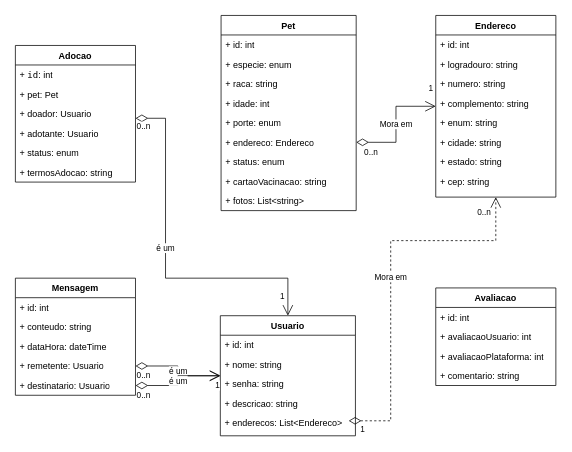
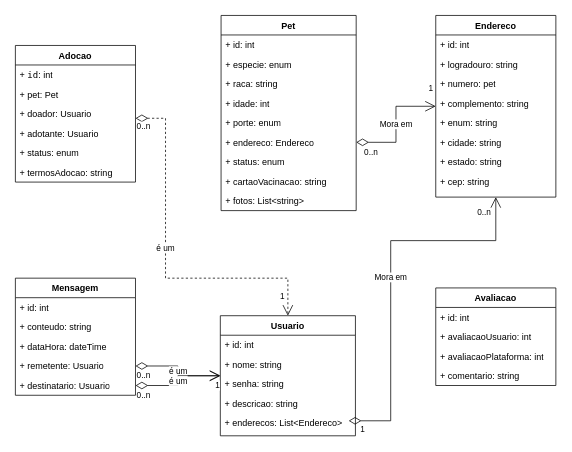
- <mxCell id="11" value="+ numero: string" style="text;strokeColor=none;fillColor=none;align=left;verticalAlign=top;spacingLeft=4;spacingRight=4;overflow=hidden;rotatable=0;points=[[0,0.5],[1,0.5]];portConstraint=eastwest;whiteSpace=wrap;html=1;" vertex="1" parent="8"><mxGeometry y="78" width="160" height="26" as="geometry" /></mxCell>
+ <mxCell id="11" value="+ numero: pet" style="text;strokeColor=none;fillColor=none;align=left;verticalAlign=top;spacingLeft=4;spacingRight=4;overflow=hidden;rotatable=0;points=[[0,0.5],[1,0.5]];portConstraint=eastwest;whiteSpace=wrap;html=1;" vertex="1" parent="8"><mxGeometry y="78" width="160" height="26" as="geometry" /></mxCell>
- <mxCell id="17" value="Mora em" style="endArrow=open;html=1;endSize=12;startArrow=diamondThin;startSize=14;startFill=0;edgeStyle=orthogonalEdgeStyle;rounded=0;exitX=0.95;exitY=0.385;exitDx=0;exitDy=0;exitPerimeter=0;dashed=1;" edge="1" parent="1" source="7" target="8"><mxGeometry relative="1" as="geometry"><mxPoint x="420" y="340" as="sourcePoint" /><mxPoint x="580" y="340" as="targetPoint" /><Array as="points"><mxPoint x="520" y="560" /><mxPoint x="520" y="320" /><mxPoint x="660" y="320" /></Array></mxGeometry></mxCell>
+ <mxCell id="17" value="Mora em" style="endArrow=open;html=1;endSize=12;startArrow=diamondThin;startSize=14;startFill=0;edgeStyle=orthogonalEdgeStyle;rounded=0;exitX=0.95;exitY=0.385;exitDx=0;exitDy=0;exitPerimeter=0;" edge="1" parent="1" source="7" target="8"><mxGeometry relative="1" as="geometry"><mxPoint x="420" y="340" as="sourcePoint" /><mxPoint x="580" y="340" as="targetPoint" /><Array as="points"><mxPoint x="520" y="560" /><mxPoint x="520" y="320" /><mxPoint x="660" y="320" /></Array></mxGeometry></mxCell>
- <mxCell id="40" value="é um" style="endArrow=open;html=1;endSize=12;startArrow=diamondThin;startSize=14;startFill=0;edgeStyle=orthogonalEdgeStyle;rounded=0;" edge="1" parent="1" source="36" target="2"><mxGeometry x="-0.086" relative="1" as="geometry"><mxPoint x="140" y="350" as="sourcePoint" /><mxPoint x="300" y="350" as="targetPoint" /><Array as="points"><mxPoint x="220" y="157" /><mxPoint x="220" y="370" /><mxPoint x="383" y="370" /></Array><mxPoint as="offset" /></mxGeometry></mxCell>
+ <mxCell id="40" value="é um" style="endArrow=open;html=1;endSize=12;startArrow=diamondThin;startSize=14;startFill=0;edgeStyle=orthogonalEdgeStyle;rounded=0;dashed=1;" edge="1" parent="1" source="36" target="2"><mxGeometry x="-0.086" relative="1" as="geometry"><mxPoint x="140" y="350" as="sourcePoint" /><mxPoint x="300" y="350" as="targetPoint" /><Array as="points"><mxPoint x="220" y="157" /><mxPoint x="220" y="370" /><mxPoint x="383" y="370" /></Array><mxPoint as="offset" /></mxGeometry></mxCell>
